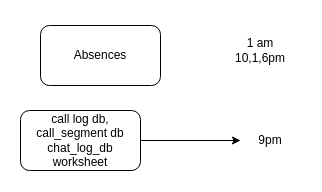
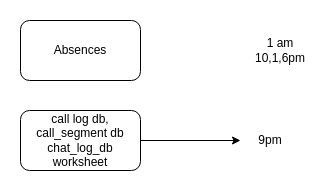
- <mxCell id="3" value="1 am&lt;br&gt;10,1,6pm" style="text;html=1;strokeColor=none;fillColor=none;align=center;verticalAlign=middle;whiteSpace=wrap;rounded=0;" parent="1" vertex="1"><mxGeometry x="230" y="35" width="60" height="30" as="geometry" /></mxCell>
+ <mxCell id="3" value="1 am&lt;br&gt;10,1,6pm" style="text;html=1;strokeColor=none;fillColor=none;align=center;verticalAlign=middle;whiteSpace=wrap;rounded=0;" parent="1" vertex="1"><mxGeometry x="250" y="35" width="60" height="30" as="geometry" /></mxCell>
- <mxCell id="2" value="Absences" style="rounded=1;whiteSpace=wrap;html=1;" parent="1" vertex="1"><mxGeometry x="40" y="25" width="120" height="60" as="geometry" /></mxCell>
+ <mxCell id="2" value="Absences" style="rounded=1;whiteSpace=wrap;html=1;" parent="1" vertex="1"><mxGeometry x="20" y="20" width="120" height="60" as="geometry" /></mxCell>
